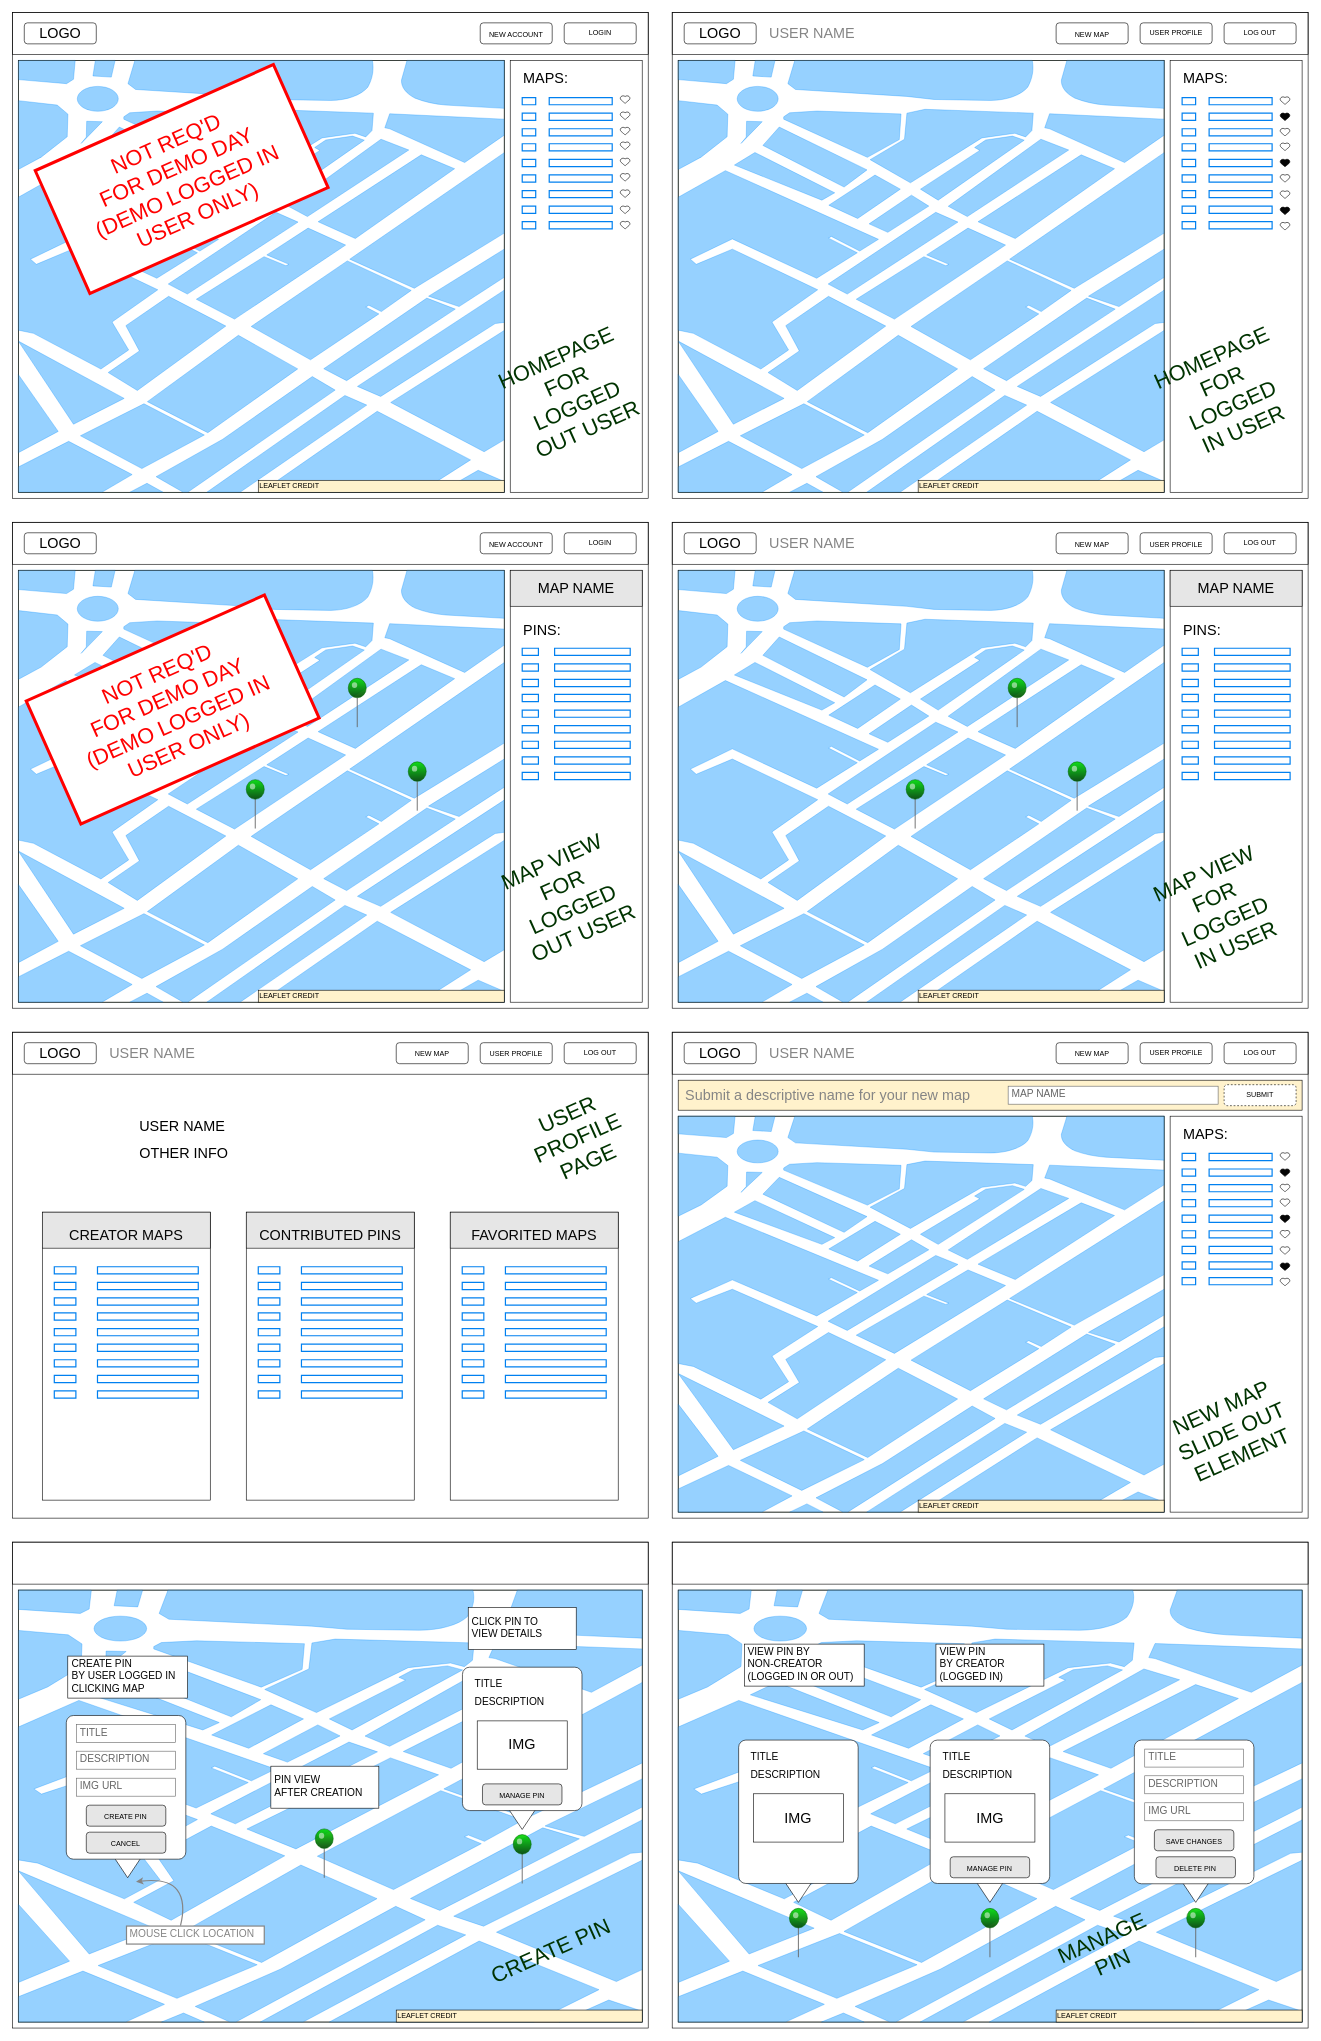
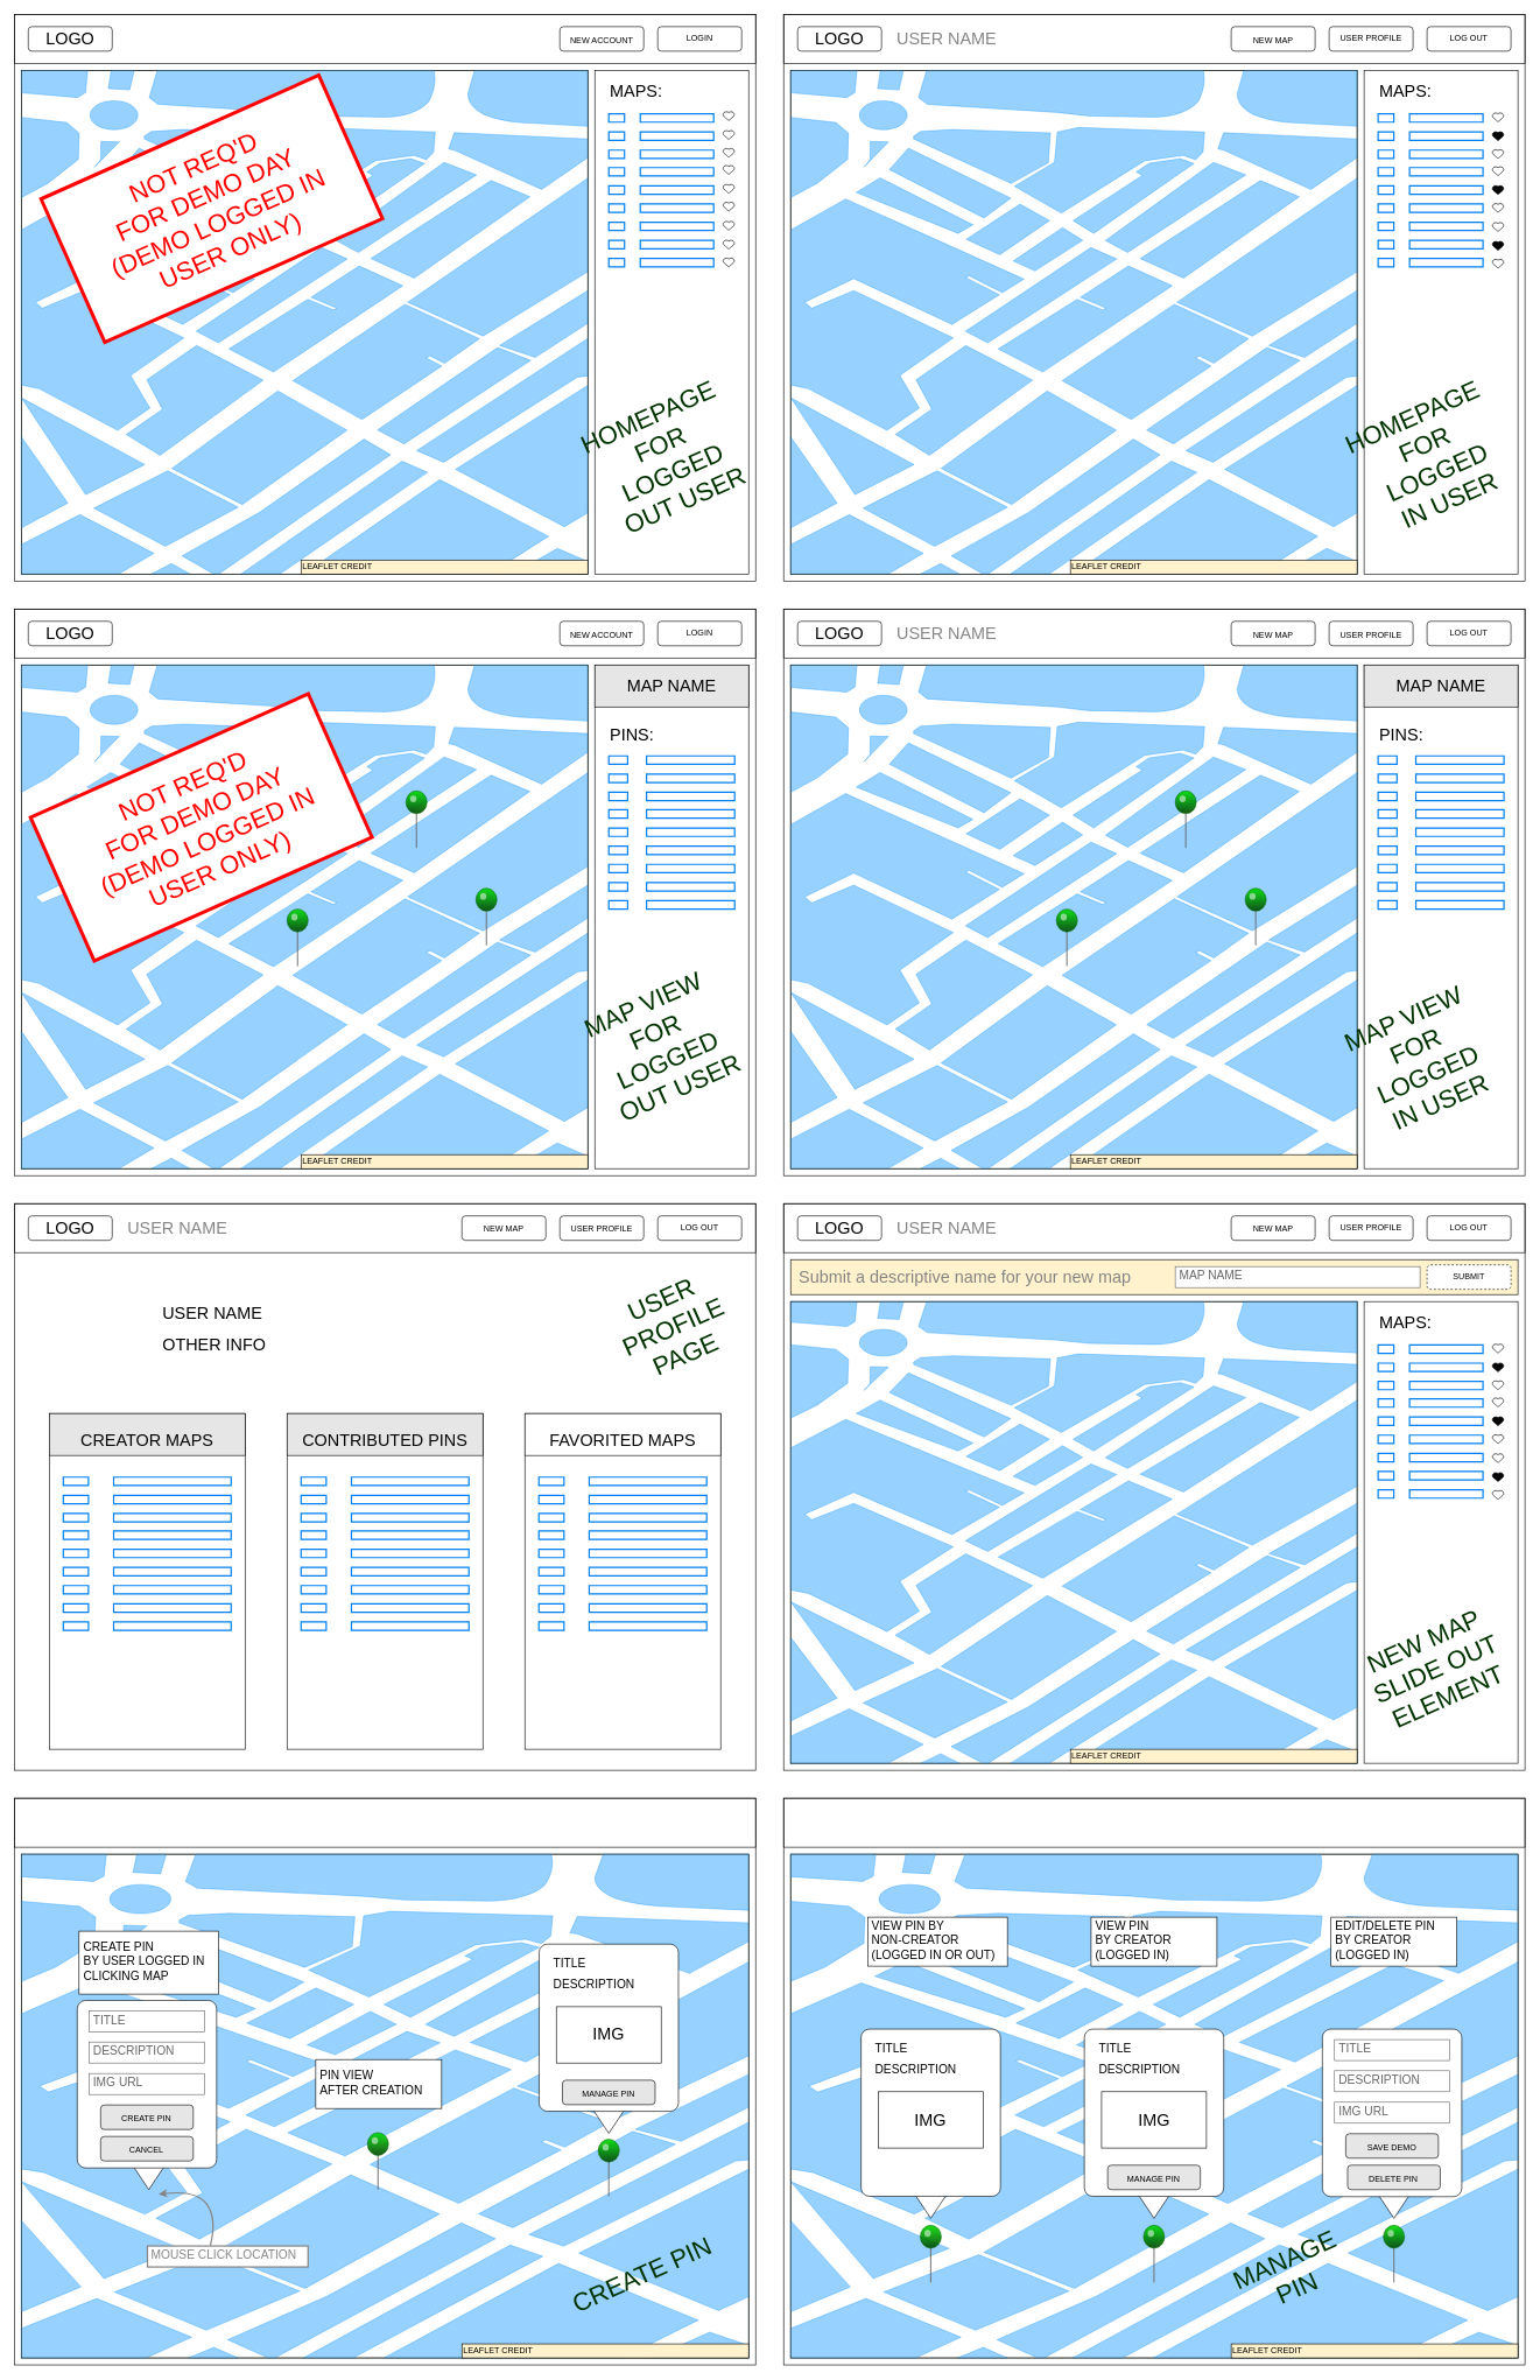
- <mxCell id="100" value="&lt;font color=&quot;#050505&quot; style=&quot;line-height: 1 ; font-size: 24px&quot;&gt;FAVORITED MAPS&lt;/font&gt;" style="rounded=0;whiteSpace=wrap;html=1;sketch=0;fontSize=48;fontColor=#858585;strokeColor=default;fillColor=#E6E6E6;verticalAlign=middle;" parent="1" vertex="1"><mxGeometry x="750" y="2020" width="280" height="60" as="geometry" /></mxCell>
+ <mxCell id="100" value="&lt;font color=&quot;#050505&quot; style=&quot;line-height: 1 ; font-size: 24px&quot;&gt;FAVORITED MAPS&lt;/font&gt;" style="rounded=0;whiteSpace=wrap;html=1;sketch=0;fontSize=48;fontColor=#858585;strokeColor=default;fillColor=#ffffff;verticalAlign=middle;" parent="1" vertex="1"><mxGeometry x="750" y="2020" width="280" height="60" as="geometry" /></mxCell>
- <mxCell id="192" value="CLICK PIN TO&lt;br&gt;VIEW DETAILS" style="strokeWidth=1;shadow=0;dashed=0;align=center;html=1;shape=mxgraph.mockup.text.textBox;fontColor=#050505;align=left;fontSize=17;spacingLeft=4;spacingTop=-3;strokeColor=default;mainText=;sketch=0;fillColor=default;" vertex="1" parent="1"><mxGeometry x="780" y="2679" width="180" height="70" as="geometry" /></mxCell>
+ <mxCell id="151" value="EDIT/DELETE PIN&lt;br&gt;BY CREATOR&lt;br&gt;(LOGGED IN)" style="strokeWidth=1;shadow=0;dashed=0;align=center;html=1;shape=mxgraph.mockup.text.textBox;fontColor=#050505;align=left;fontSize=17;spacingLeft=4;spacingTop=-3;strokeColor=default;mainText=;sketch=0;fillColor=default;" parent="1" vertex="1"><mxGeometry x="1902.68" y="2740" width="180" height="70" as="geometry" /></mxCell>
- <mxCell id="186" value="CREATE PIN&lt;br&gt;BY USER LOGGED IN&lt;br&gt;CLICKING MAP" style="strokeWidth=1;shadow=0;dashed=0;align=center;html=1;shape=mxgraph.mockup.text.textBox;fontColor=#050505;align=left;fontSize=17;spacingLeft=4;spacingTop=-3;strokeColor=default;mainText=;sketch=0;fillColor=default;" vertex="1" parent="1"><mxGeometry x="112.5" y="2760" width="199.63" height="70" as="geometry" /></mxCell>
+ <mxCell id="186" value="CREATE PIN&lt;br&gt;BY USER LOGGED IN&lt;br&gt;CLICKING MAP" style="strokeWidth=1;shadow=0;dashed=0;align=center;html=1;shape=mxgraph.mockup.text.textBox;fontColor=#050505;align=left;fontSize=17;spacingLeft=4;spacingTop=-3;strokeColor=default;mainText=;sketch=0;fillColor=default;" vertex="1" parent="1"><mxGeometry x="112.5" y="2760" width="199.63" height="90" as="geometry" /></mxCell>
- <mxCell id="161" value="&lt;span style=&quot;font-size: 12px&quot;&gt;SAVE CHANGES&lt;/span&gt;" style="rounded=1;whiteSpace=wrap;html=1;fillColor=#E6E6E6;fontSize=16;" parent="1" vertex="1"><mxGeometry x="1923.75" y="3049.5" width="132.49" height="35" as="geometry" /></mxCell>
+ <mxCell id="161" value="&lt;span style=&quot;font-size: 12px&quot;&gt;SAVE DEMO&lt;/span&gt;" style="rounded=1;whiteSpace=wrap;html=1;fillColor=#E6E6E6;fontSize=16;" parent="1" vertex="1"><mxGeometry x="1923.75" y="3049.5" width="132.49" height="35" as="geometry" /></mxCell>
